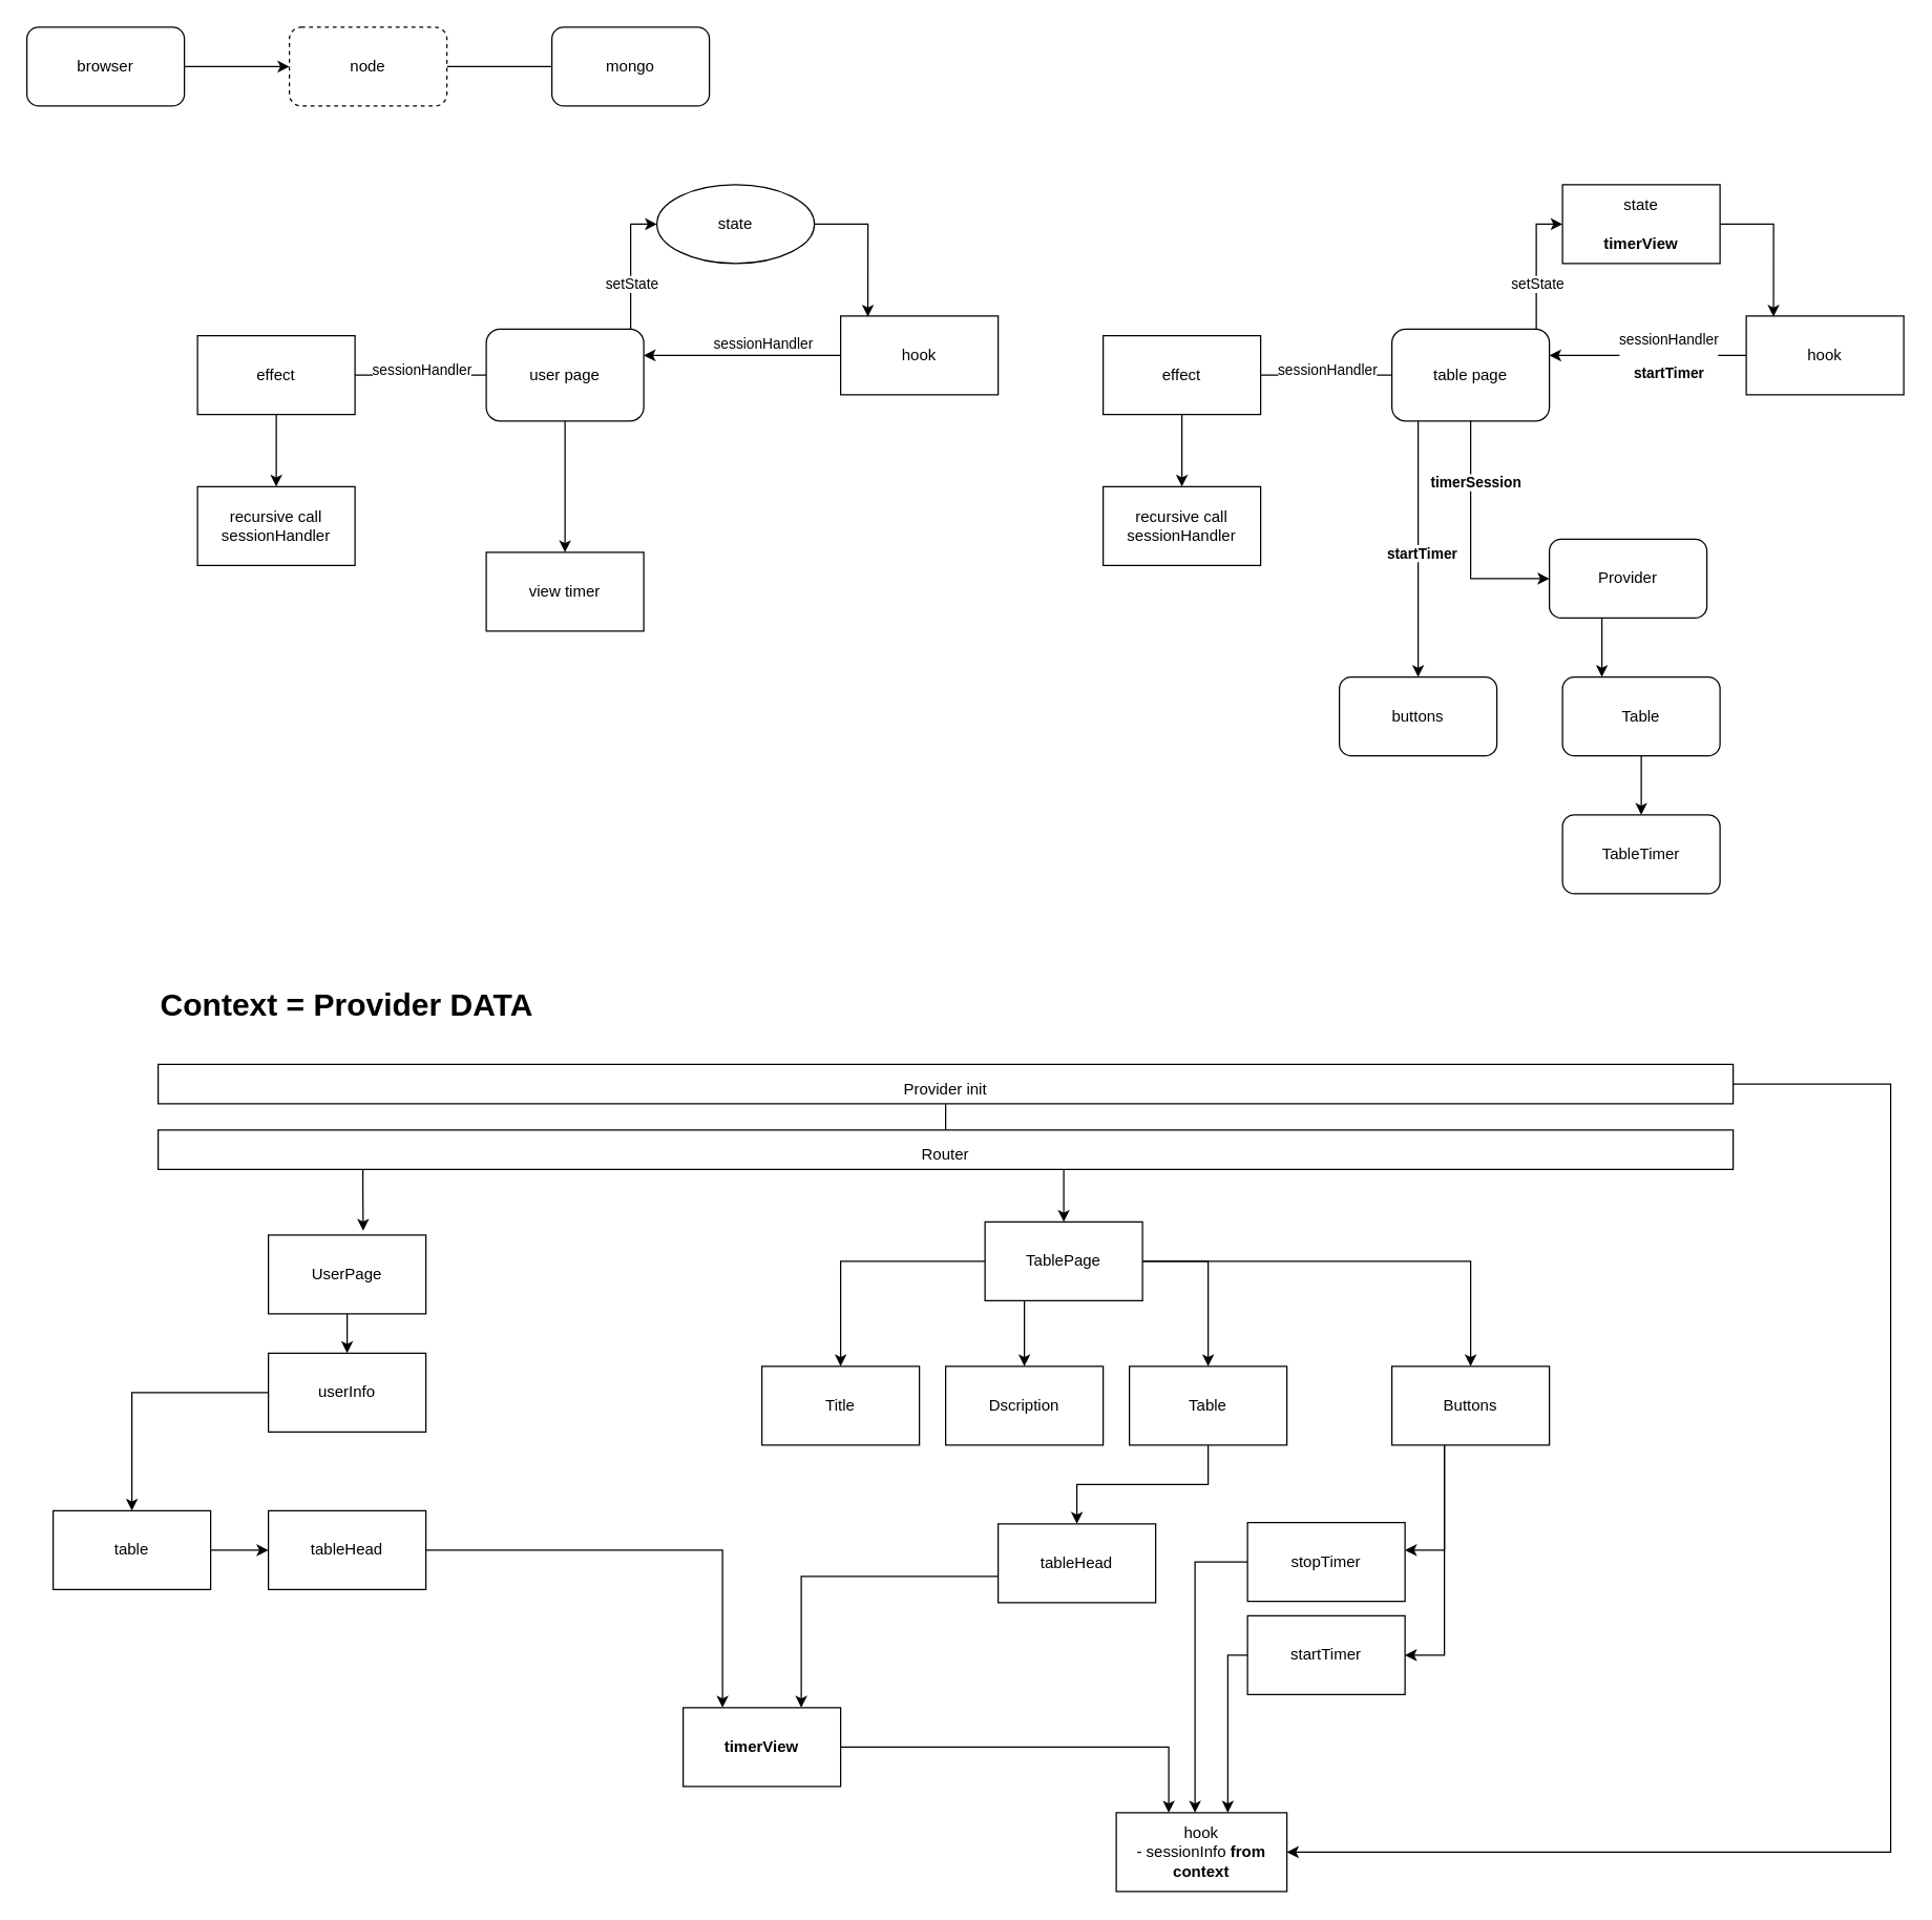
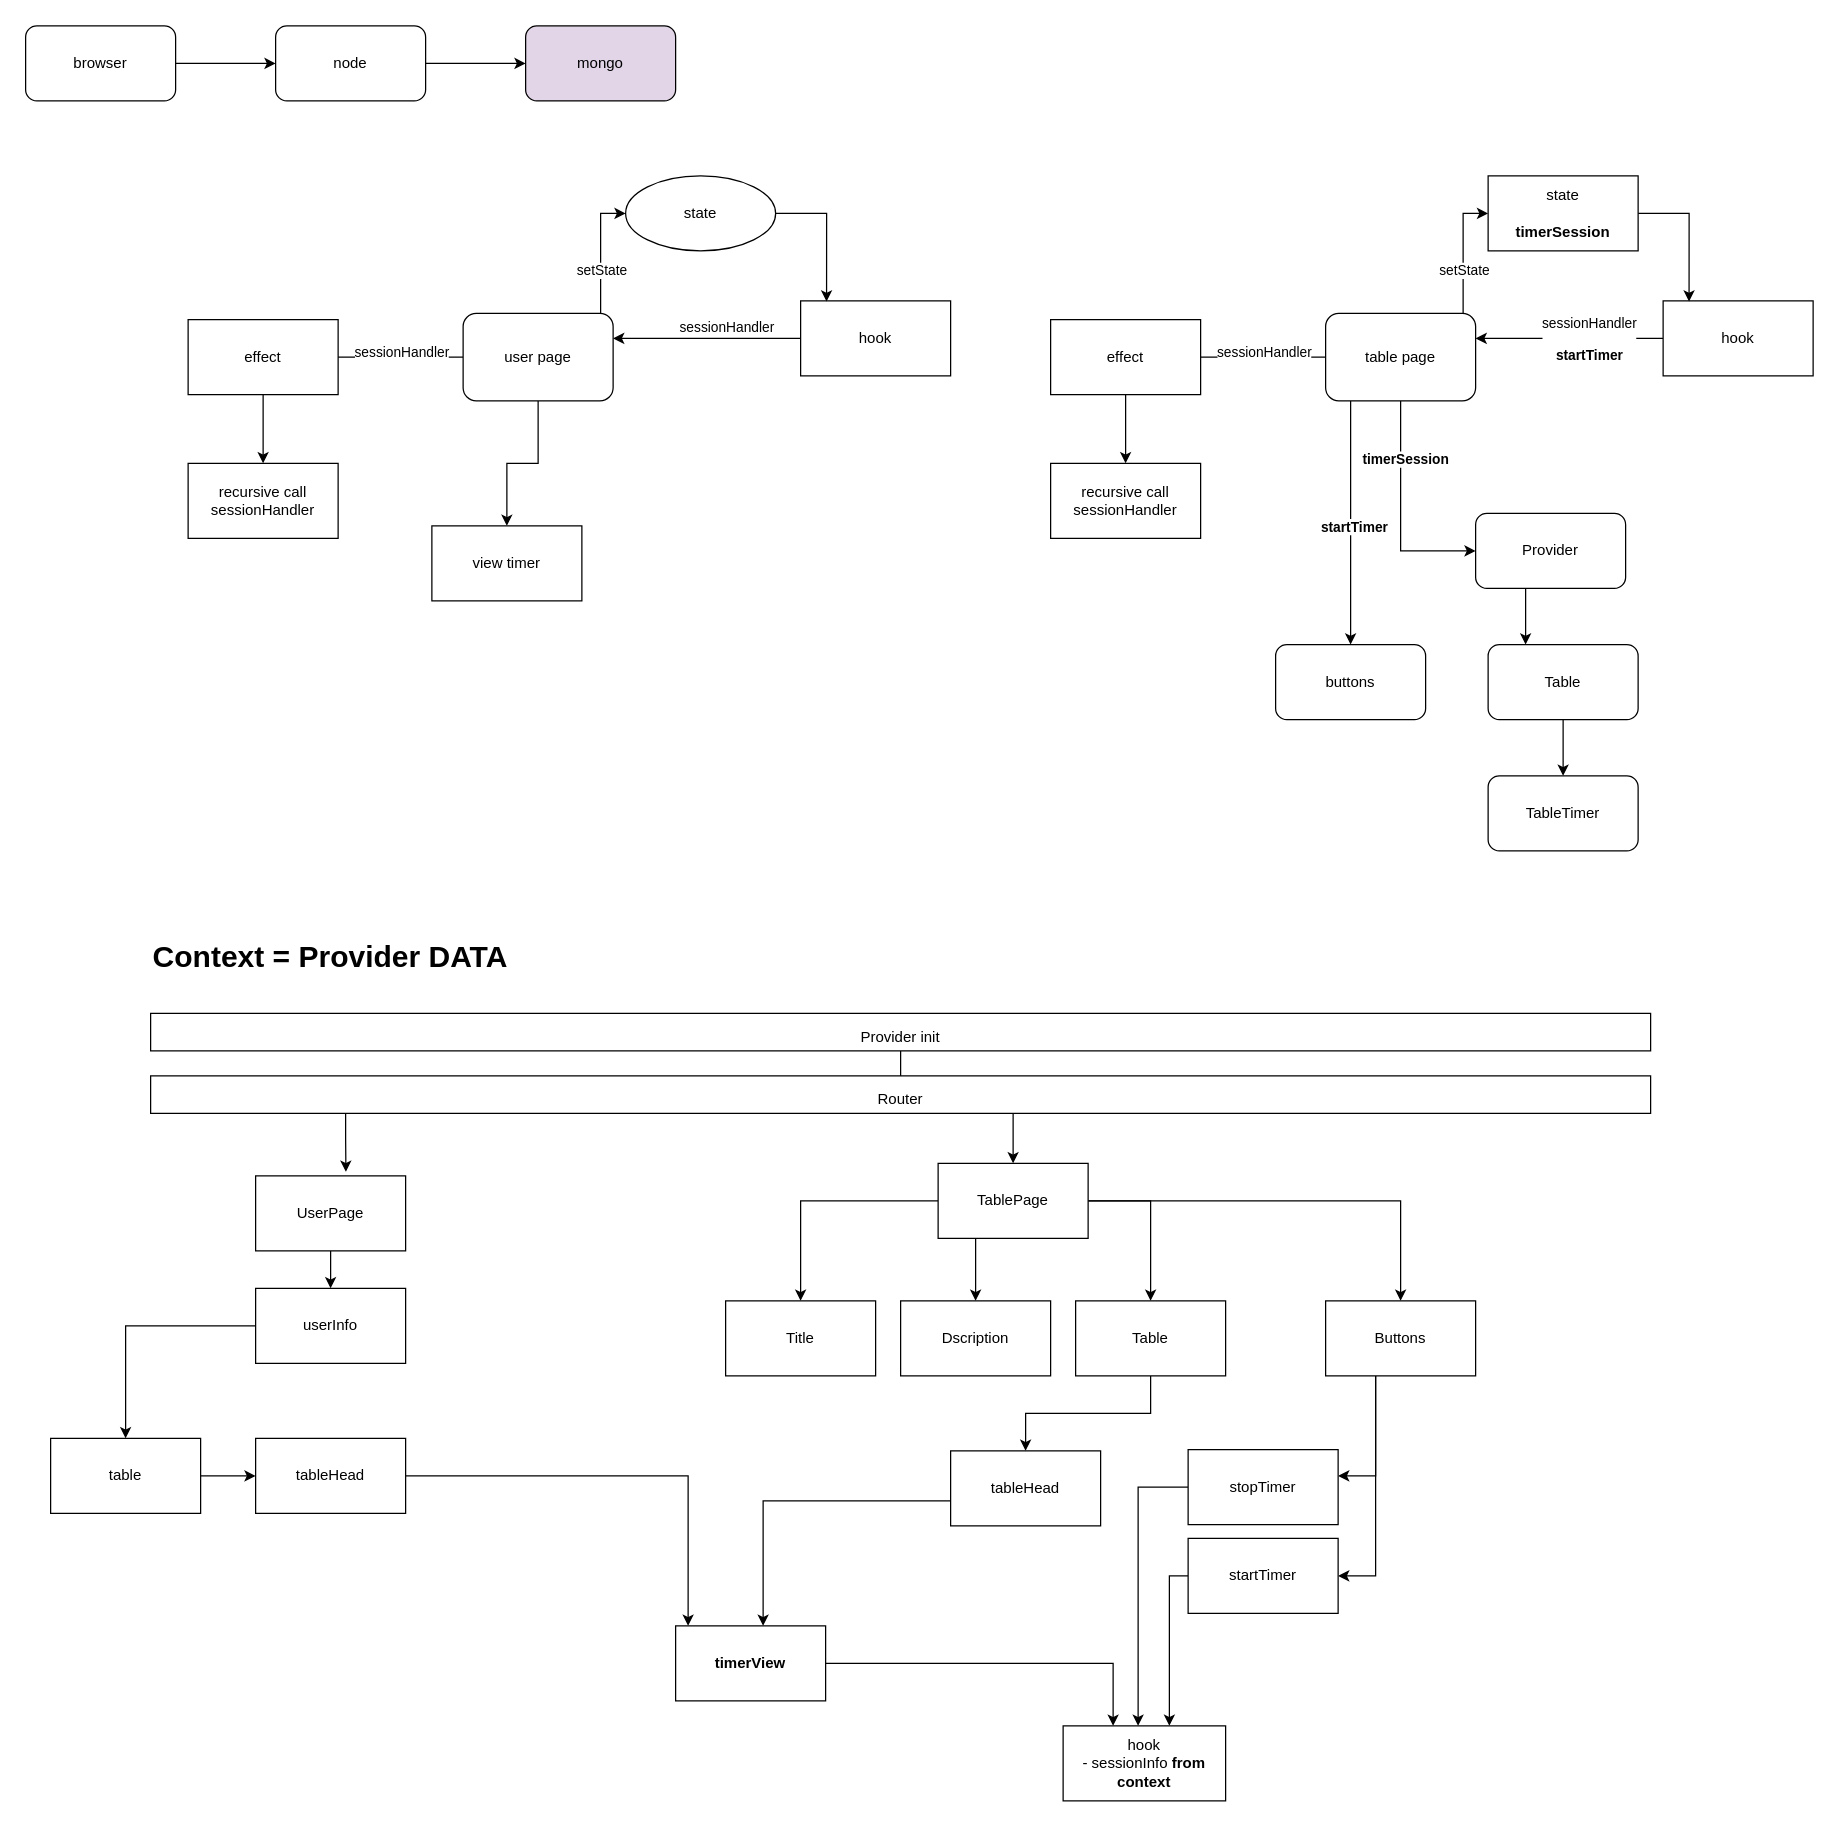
- <mxCell id="5" value="node" style="whiteSpace=wrap;html=1;rounded=1;dashed=1;" parent="1" vertex="1"><mxGeometry x="220" y="20" width="120" height="60" as="geometry" /></mxCell>
+ <mxCell id="5" value="node" style="whiteSpace=wrap;html=1;rounded=1;" parent="1" vertex="1"><mxGeometry x="220" y="20" width="120" height="60" as="geometry" /></mxCell>
- <mxCell id="4" value="" style="edgeStyle=orthogonalEdgeStyle;rounded=0;orthogonalLoop=1;jettySize=auto;html=1;endArrow=none;" parent="1" source="5" target="6" edge="1"><mxGeometry relative="1" as="geometry" /></mxCell>
+ <mxCell id="4" value="" style="edgeStyle=orthogonalEdgeStyle;rounded=0;orthogonalLoop=1;jettySize=auto;html=1;" parent="1" source="5" target="6" edge="1"><mxGeometry relative="1" as="geometry" /></mxCell>
- <mxCell id="6" value="mongo" style="whiteSpace=wrap;html=1;rounded=1;" parent="1" vertex="1"><mxGeometry x="420" y="20" width="120" height="60" as="geometry" /></mxCell>
+ <mxCell id="6" value="mongo" style="whiteSpace=wrap;html=1;rounded=1;fillColor=#e1d5e7;" parent="1" vertex="1"><mxGeometry x="420" y="20" width="120" height="60" as="geometry" /></mxCell>
- <mxCell id="33" value="state&lt;br&gt;&lt;br&gt;&lt;b&gt;timerView&lt;/b&gt;" style="rounded=0;whiteSpace=wrap;html=1;" parent="1" vertex="1"><mxGeometry x="1190" y="140" width="120" height="60" as="geometry" /></mxCell>
+ <mxCell id="33" value="state&lt;br&gt;&lt;br&gt;&lt;b&gt;timerSession&lt;/b&gt;" style="rounded=0;whiteSpace=wrap;html=1;" parent="1" vertex="1"><mxGeometry x="1190" y="140" width="120" height="60" as="geometry" /></mxCell>
- <mxCell id="13" value="view timer" style="rounded=0;whiteSpace=wrap;html=1;" parent="1" vertex="1"><mxGeometry x="370" y="420" width="120" height="60" as="geometry" /></mxCell>
+ <mxCell id="13" value="view timer" style="rounded=0;whiteSpace=wrap;html=1;" parent="1" vertex="1"><mxGeometry x="345" y="420" width="120" height="60" as="geometry" /></mxCell>
- <mxCell id="74" style="edgeStyle=orthogonalEdgeStyle;rounded=0;orthogonalLoop=1;jettySize=auto;html=1;fontSize=12;" edge="1" parent="1" source="75" target="47"><mxGeometry relative="1" as="geometry"><Array as="points"><mxPoint x="1440" y="825" /><mxPoint x="1440" y="1410" /></Array></mxGeometry></mxCell>
- <mxCell id="46" value="timerView" style="whiteSpace=wrap;html=1;rounded=0;fontStyle=1" parent="1" vertex="1"><mxGeometry x="520" y="1300" width="120" height="60" as="geometry" /></mxCell>
+ <mxCell id="46" value="timerView" style="whiteSpace=wrap;html=1;rounded=0;fontStyle=1" parent="1" vertex="1"><mxGeometry x="540" y="1300" width="120" height="60" as="geometry" /></mxCell>
